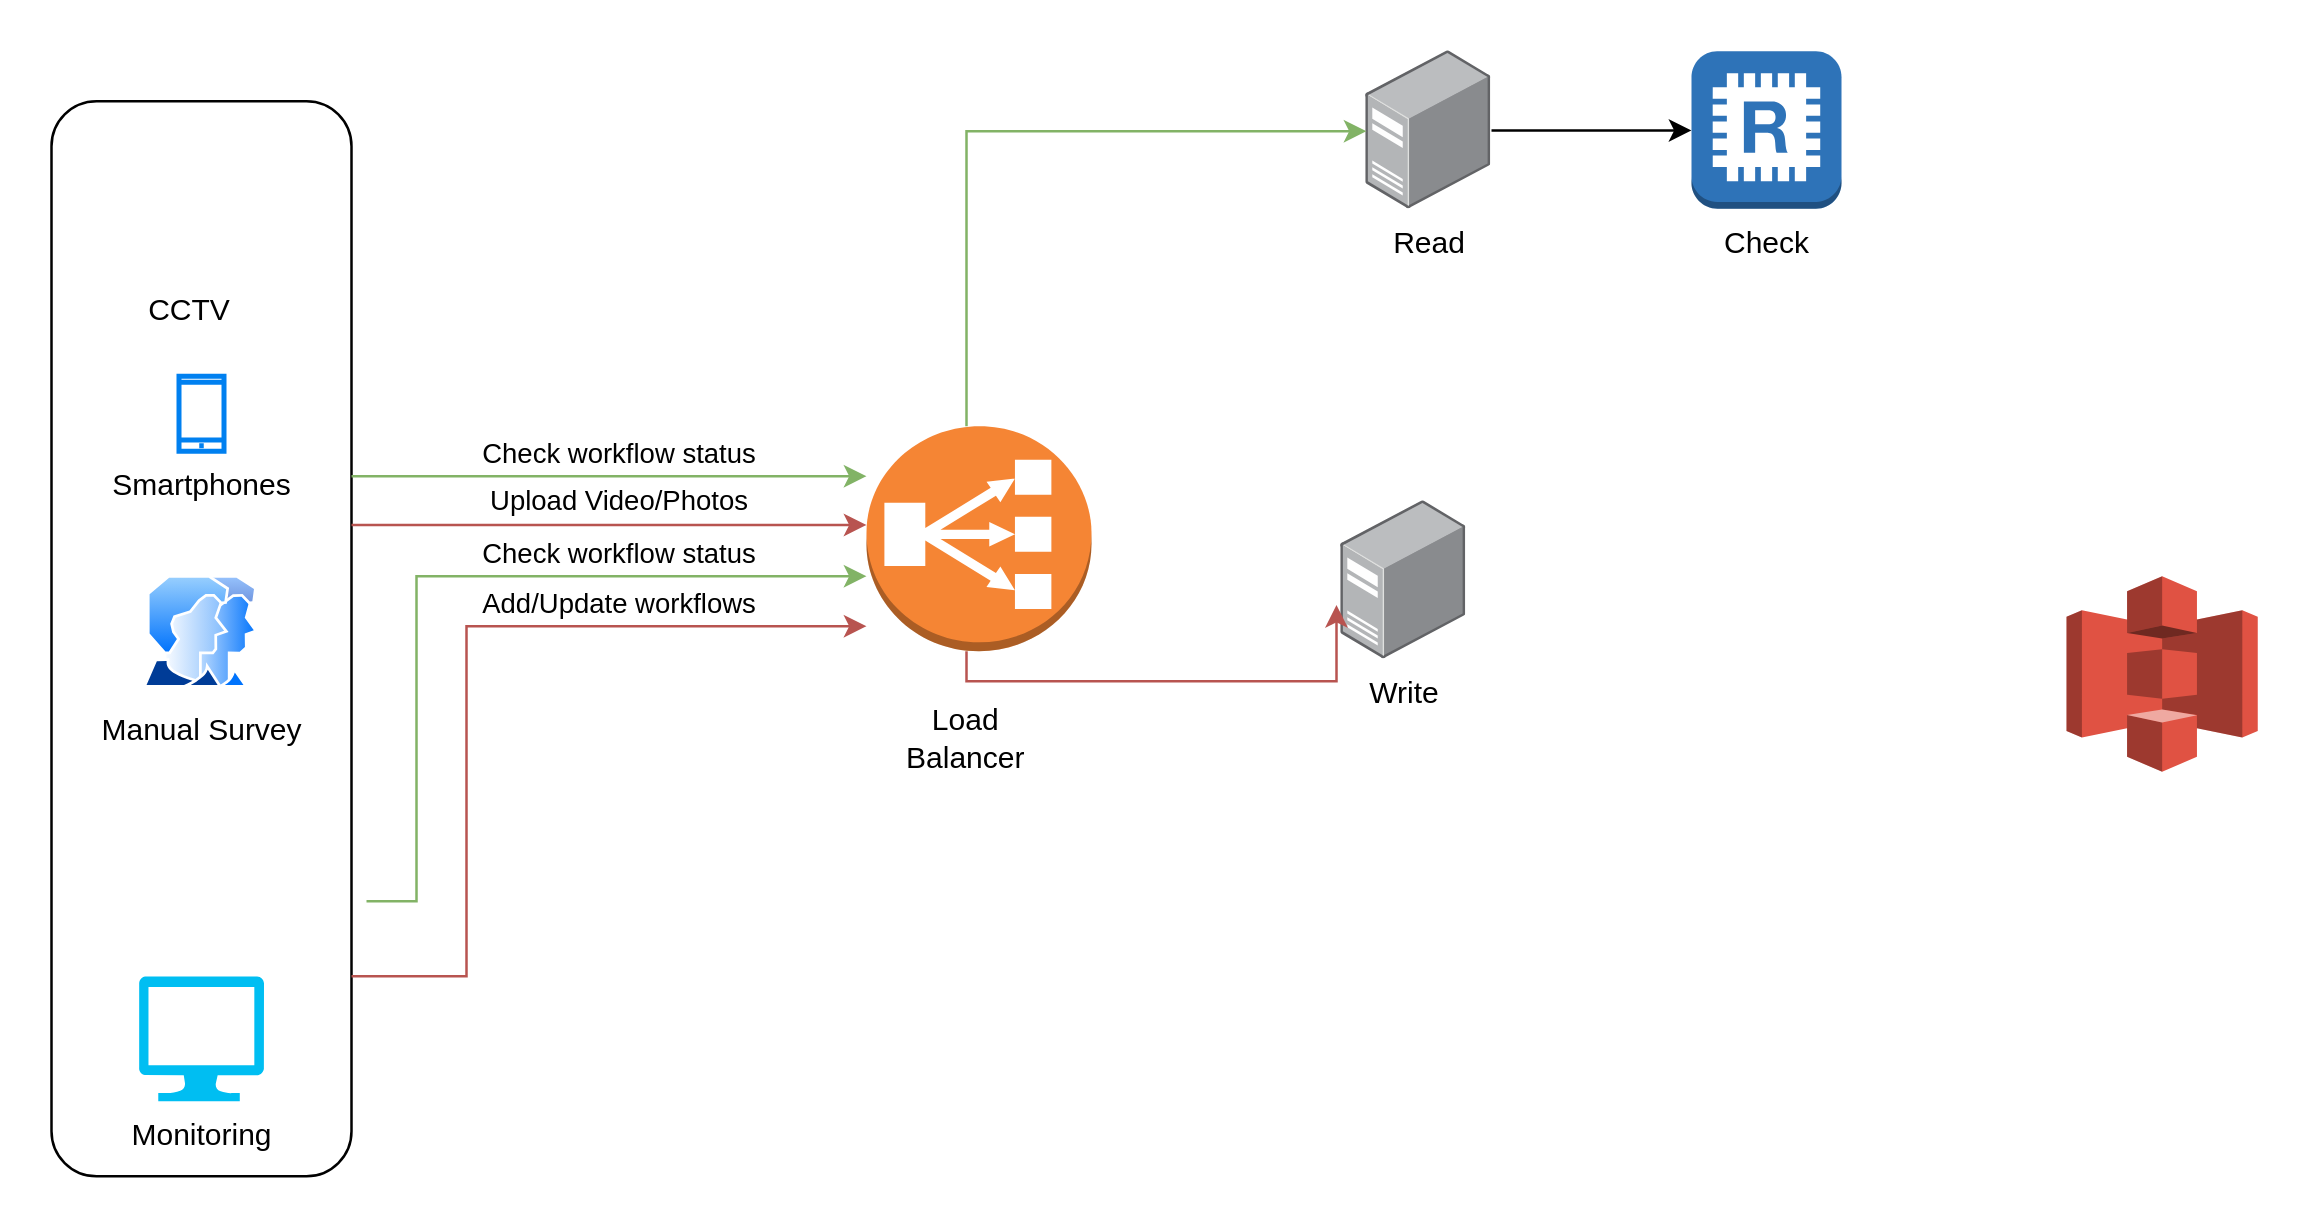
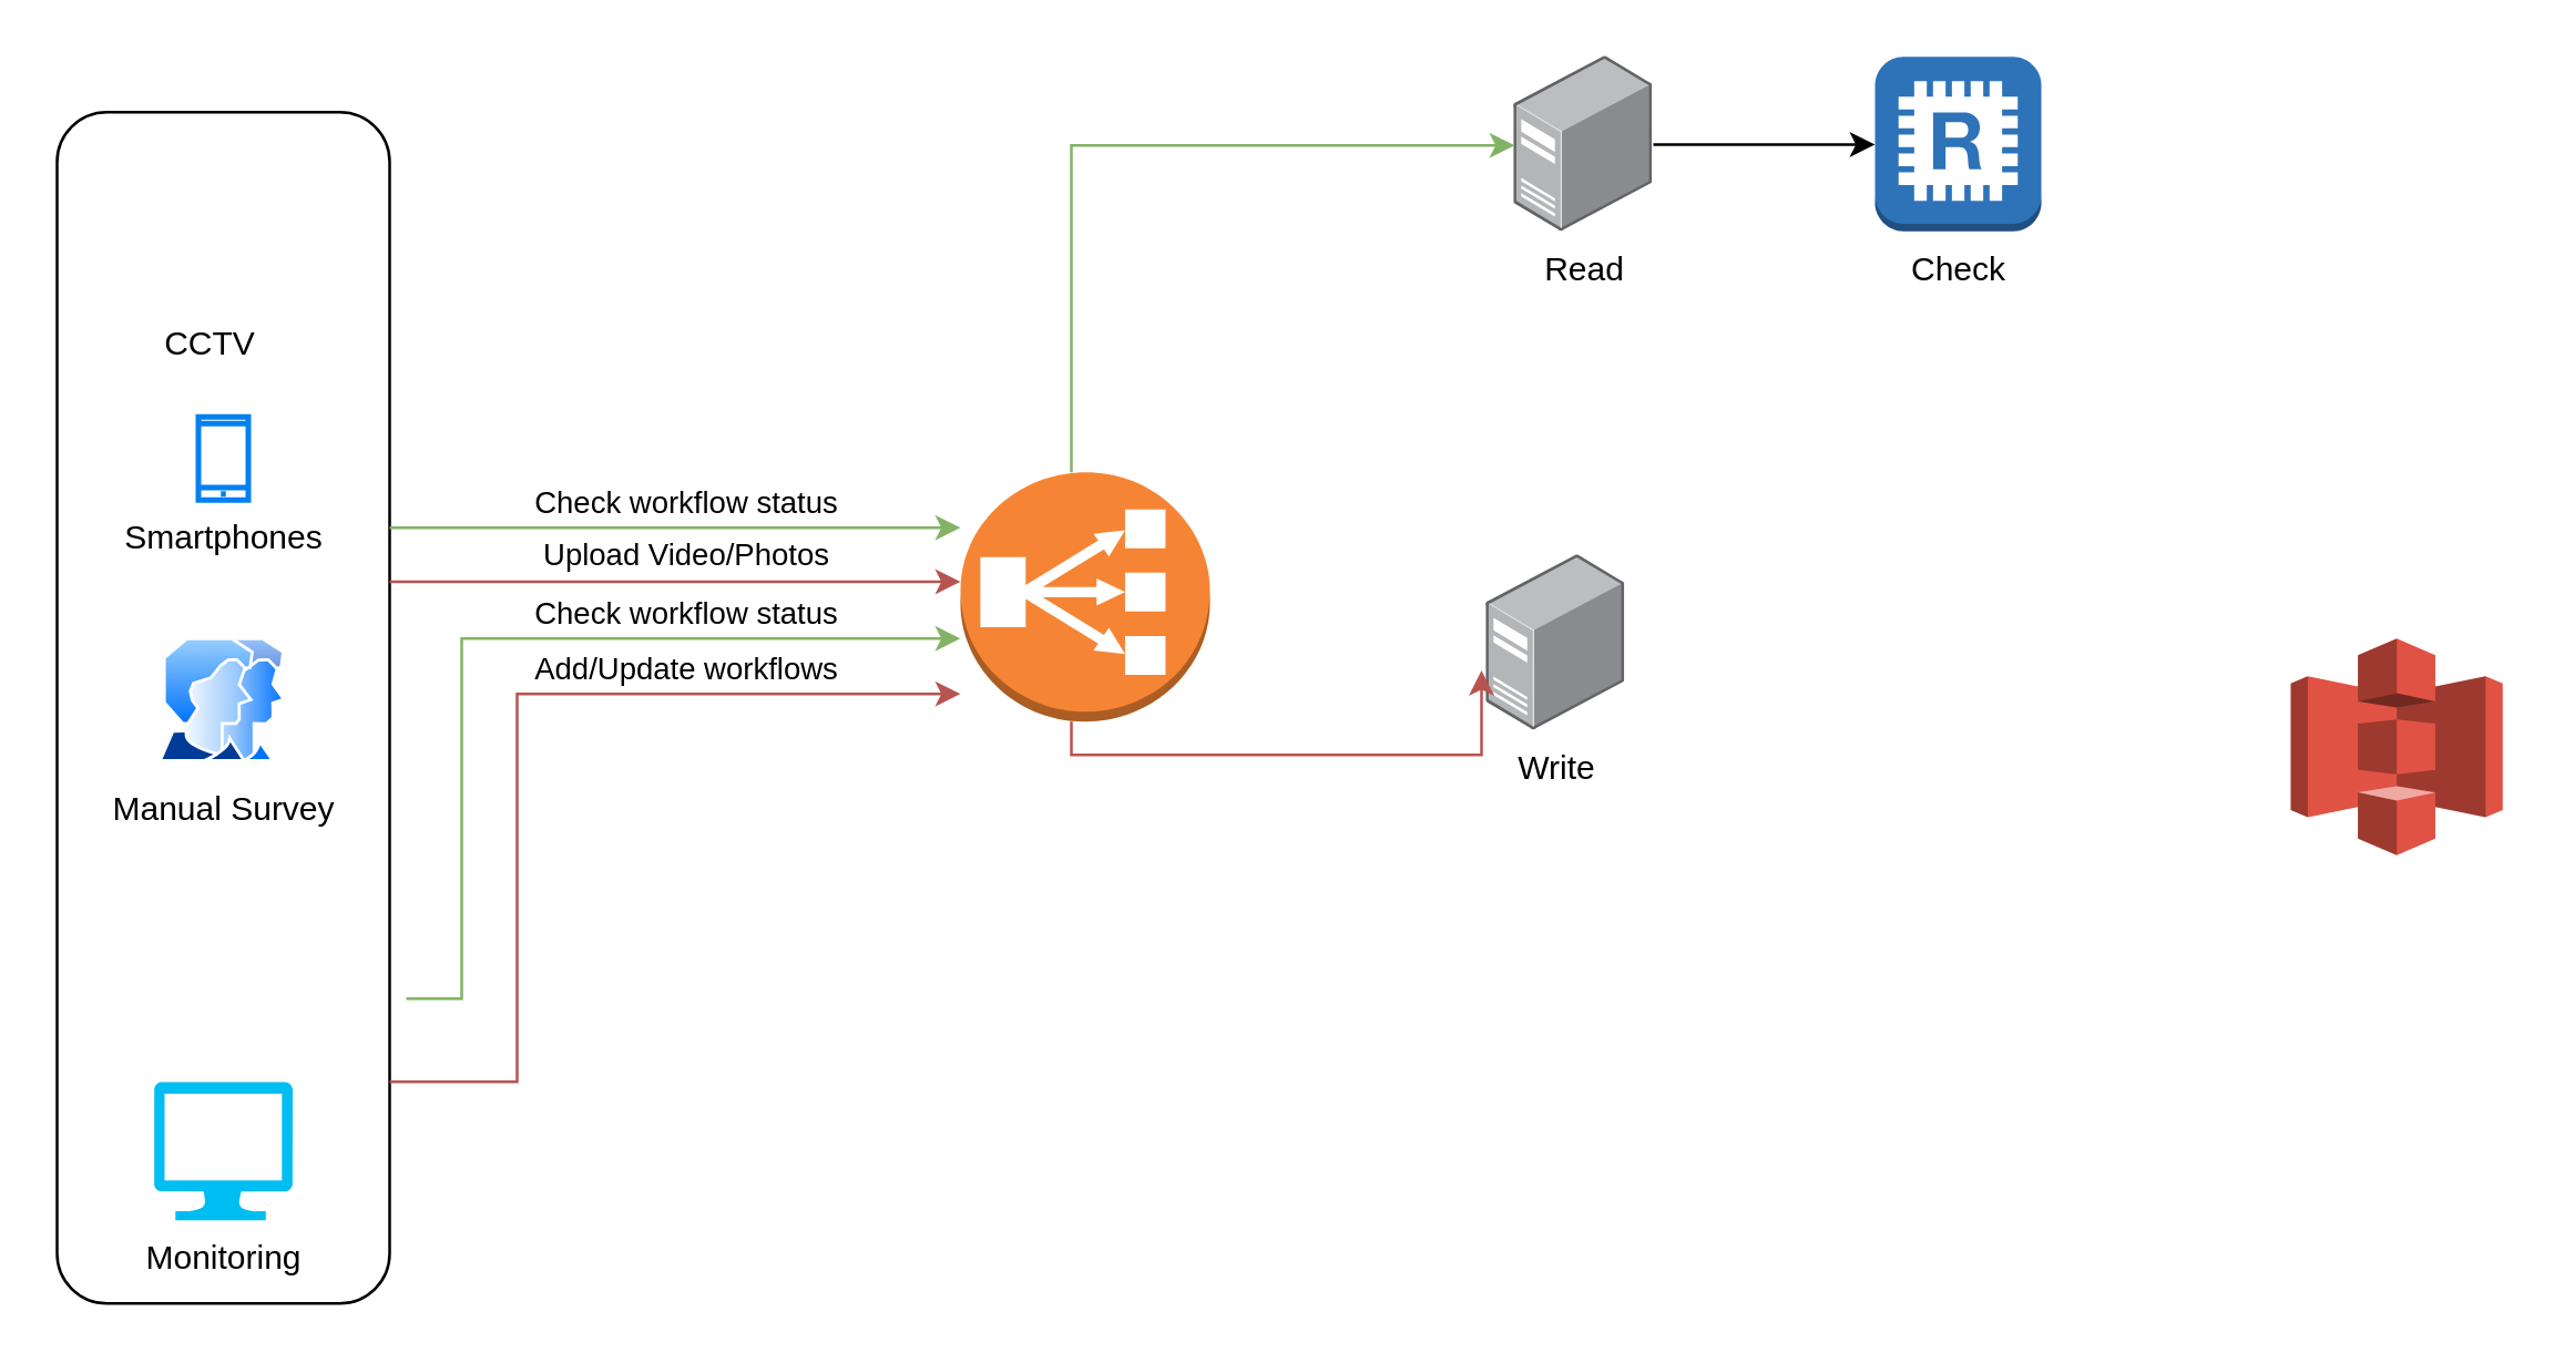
- <mxCell id="22" value="Load Balancer" style="text;html=1;align=center;verticalAlign=middle;whiteSpace=wrap;rounded=0;" vertex="1" parent="1"><mxGeometry x="356" y="280" width="60" height="30" as="geometry" /></mxCell>
